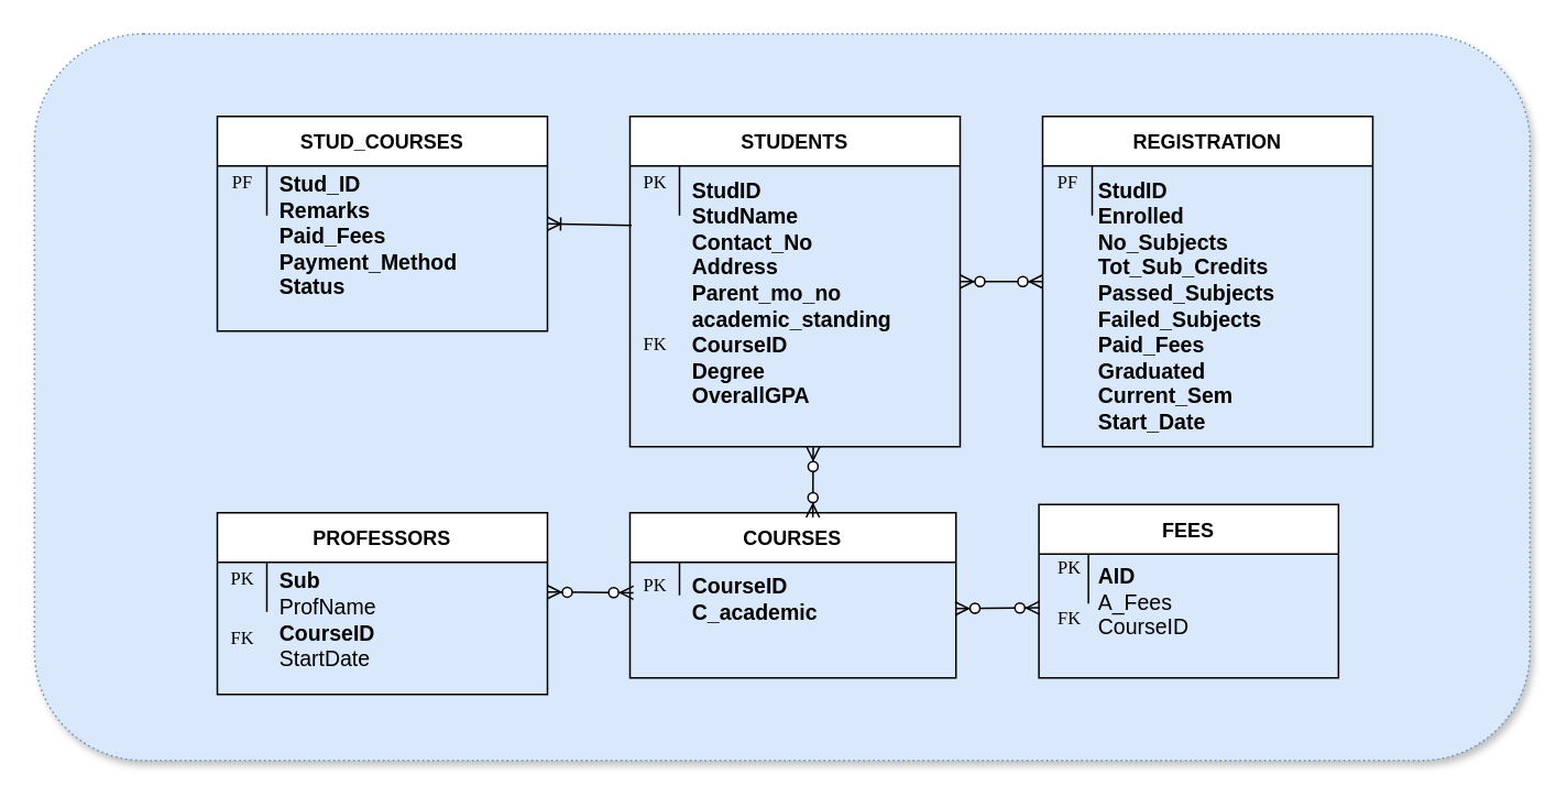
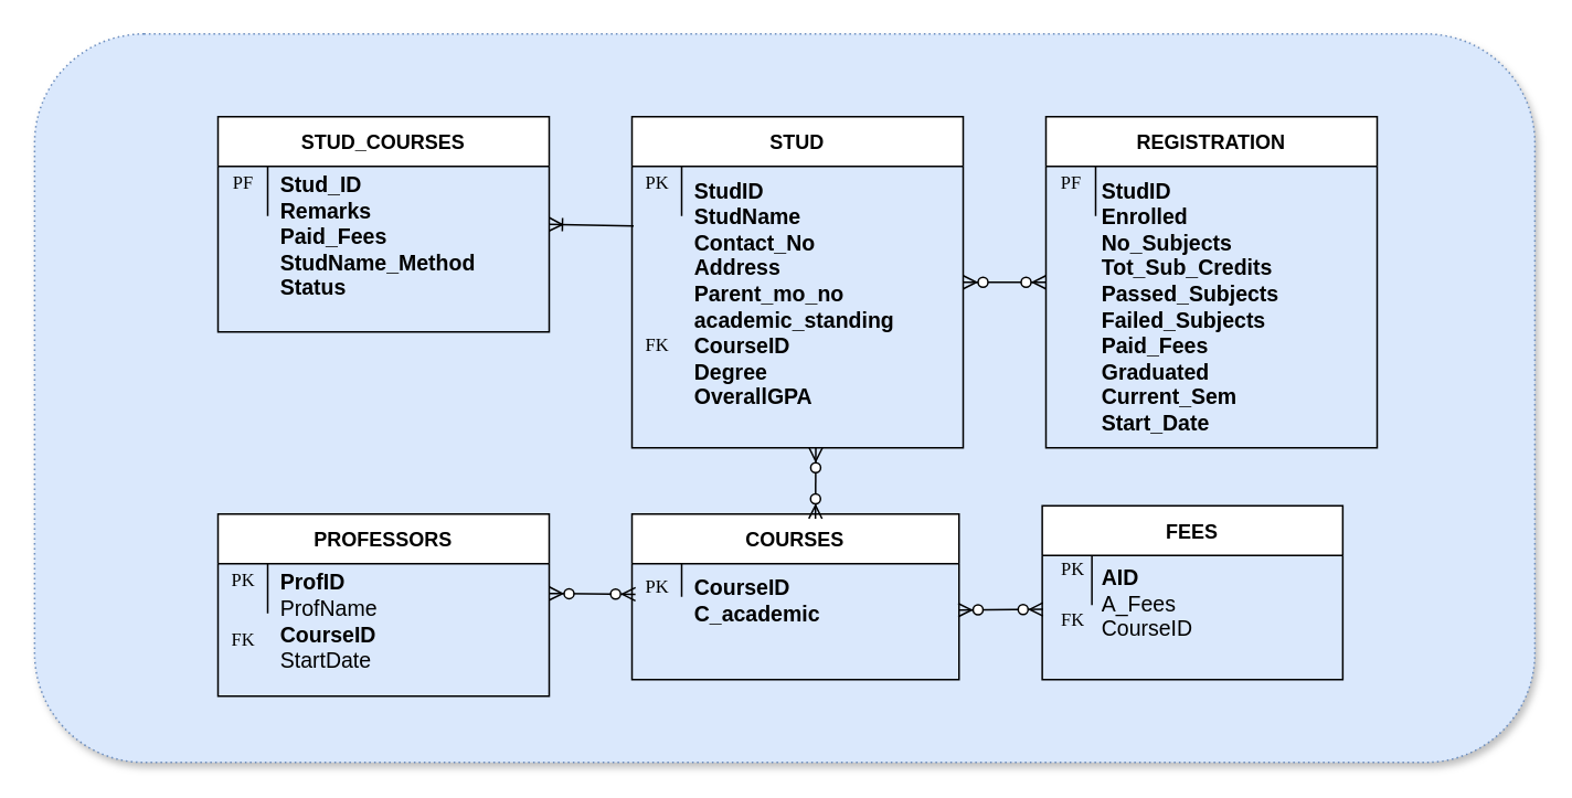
- <mxCell id="3" value="STUDENTS" style="shape=table;startSize=30;container=1;collapsible=1;childLayout=tableLayout;fixedRows=1;rowLines=0;fontStyle=1;align=center;resizeLast=1;" parent="1" vertex="1"><mxGeometry x="381" y="70" width="200" height="200" as="geometry" /></mxCell>
+ <mxCell id="3" value="STUD" style="shape=table;startSize=30;container=1;collapsible=1;childLayout=tableLayout;fixedRows=1;rowLines=0;fontStyle=1;align=center;resizeLast=1;" parent="1" vertex="1"><mxGeometry x="381" y="70" width="200" height="200" as="geometry" /></mxCell>
- <mxCell id="17" value="&lt;div&gt;&lt;b&gt;Stud_ID&lt;/b&gt;&lt;br&gt;&lt;/div&gt;&lt;div&gt;&lt;b&gt;Remarks&lt;/b&gt;&lt;/div&gt;&lt;div&gt;&lt;b&gt;Paid_Fees&lt;/b&gt;&lt;/div&gt;&lt;div&gt;&lt;b&gt;Payment_Method&lt;/b&gt;&lt;/div&gt;&lt;div&gt;&lt;b&gt;Status&lt;/b&gt;&lt;/div&gt;&lt;div&gt;&lt;b&gt;&lt;br&gt;&lt;/b&gt;&lt;/div&gt;&lt;div&gt;&lt;br&gt;&lt;/div&gt;" style="shape=partialRectangle;overflow=hidden;connectable=0;fillColor=none;top=0;left=0;bottom=0;right=0;align=left;spacingLeft=6;fontSize=13;spacingTop=1;html=1;spacing=2;spacingRight=0;spacingBottom=0;" parent="1" vertex="1"><mxGeometry x="161" y="100" width="150" height="110" as="geometry" /></mxCell>
+ <mxCell id="17" value="&lt;div&gt;&lt;b&gt;Stud_ID&lt;/b&gt;&lt;br&gt;&lt;/div&gt;&lt;div&gt;&lt;b&gt;Remarks&lt;/b&gt;&lt;/div&gt;&lt;div&gt;&lt;b&gt;Paid_Fees&lt;/b&gt;&lt;/div&gt;&lt;div&gt;&lt;b&gt;StudName_Method&lt;/b&gt;&lt;/div&gt;&lt;div&gt;&lt;b&gt;Status&lt;/b&gt;&lt;/div&gt;&lt;div&gt;&lt;b&gt;&lt;br&gt;&lt;/b&gt;&lt;/div&gt;&lt;div&gt;&lt;br&gt;&lt;/div&gt;" style="shape=partialRectangle;overflow=hidden;connectable=0;fillColor=none;top=0;left=0;bottom=0;right=0;align=left;spacingLeft=6;fontSize=13;spacingTop=1;html=1;spacing=2;spacingRight=0;spacingBottom=0;" parent="1" vertex="1"><mxGeometry x="161" y="100" width="150" height="110" as="geometry" /></mxCell>
- <mxCell id="27" value="&lt;div&gt;&lt;b&gt;Sub&lt;/b&gt;&lt;/div&gt;&lt;div&gt;ProfName&lt;/div&gt;&lt;div&gt;&lt;b&gt;CourseID&lt;/b&gt;&lt;/div&gt;&lt;div&gt;StartDate&lt;/div&gt;" style="shape=partialRectangle;overflow=hidden;connectable=0;fillColor=none;top=0;left=0;bottom=0;right=0;align=left;spacingLeft=6;fontSize=13;spacingTop=1;html=1;spacing=2;spacingRight=0;spacingBottom=0;" parent="1" vertex="1"><mxGeometry x="161" y="332" width="220" height="85" as="geometry" /></mxCell>
+ <mxCell id="27" value="&lt;div&gt;&lt;b&gt;ProfID&lt;/b&gt;&lt;/div&gt;&lt;div&gt;ProfName&lt;/div&gt;&lt;div&gt;&lt;b&gt;CourseID&lt;/b&gt;&lt;/div&gt;&lt;div&gt;StartDate&lt;/div&gt;" style="shape=partialRectangle;overflow=hidden;connectable=0;fillColor=none;top=0;left=0;bottom=0;right=0;align=left;spacingLeft=6;fontSize=13;spacingTop=1;html=1;spacing=2;spacingRight=0;spacingBottom=0;" parent="1" vertex="1"><mxGeometry x="161" y="332" width="220" height="85" as="geometry" /></mxCell>
